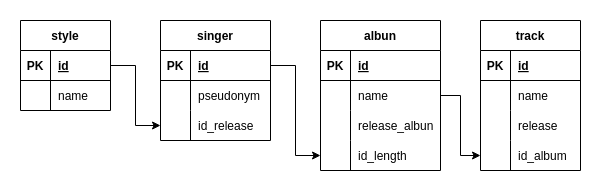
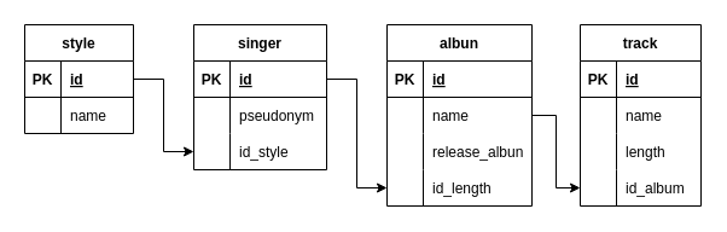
- <mxCell id="18" value="id_release" style="shape=partialRectangle;connectable=0;fillColor=none;top=0;left=0;bottom=0;right=0;align=left;spacingLeft=6;overflow=hidden;" vertex="1" parent="16"><mxGeometry x="30" width="80" height="30" as="geometry"><mxRectangle width="80" height="30" as="alternateBounds" /></mxGeometry></mxCell>
+ <mxCell id="18" value="id_style" style="shape=partialRectangle;connectable=0;fillColor=none;top=0;left=0;bottom=0;right=0;align=left;spacingLeft=6;overflow=hidden;" vertex="1" parent="16"><mxGeometry x="30" width="80" height="30" as="geometry"><mxRectangle width="80" height="30" as="alternateBounds" /></mxGeometry></mxCell>
- <mxCell id="43" value="release" style="shape=partialRectangle;connectable=0;fillColor=none;top=0;left=0;bottom=0;right=0;align=left;spacingLeft=6;overflow=hidden;" vertex="1" parent="41"><mxGeometry x="30" width="70" height="30" as="geometry"><mxRectangle width="70" height="30" as="alternateBounds" /></mxGeometry></mxCell>
+ <mxCell id="43" value="length" style="shape=partialRectangle;connectable=0;fillColor=none;top=0;left=0;bottom=0;right=0;align=left;spacingLeft=6;overflow=hidden;" vertex="1" parent="41"><mxGeometry x="30" width="70" height="30" as="geometry"><mxRectangle width="70" height="30" as="alternateBounds" /></mxGeometry></mxCell>
